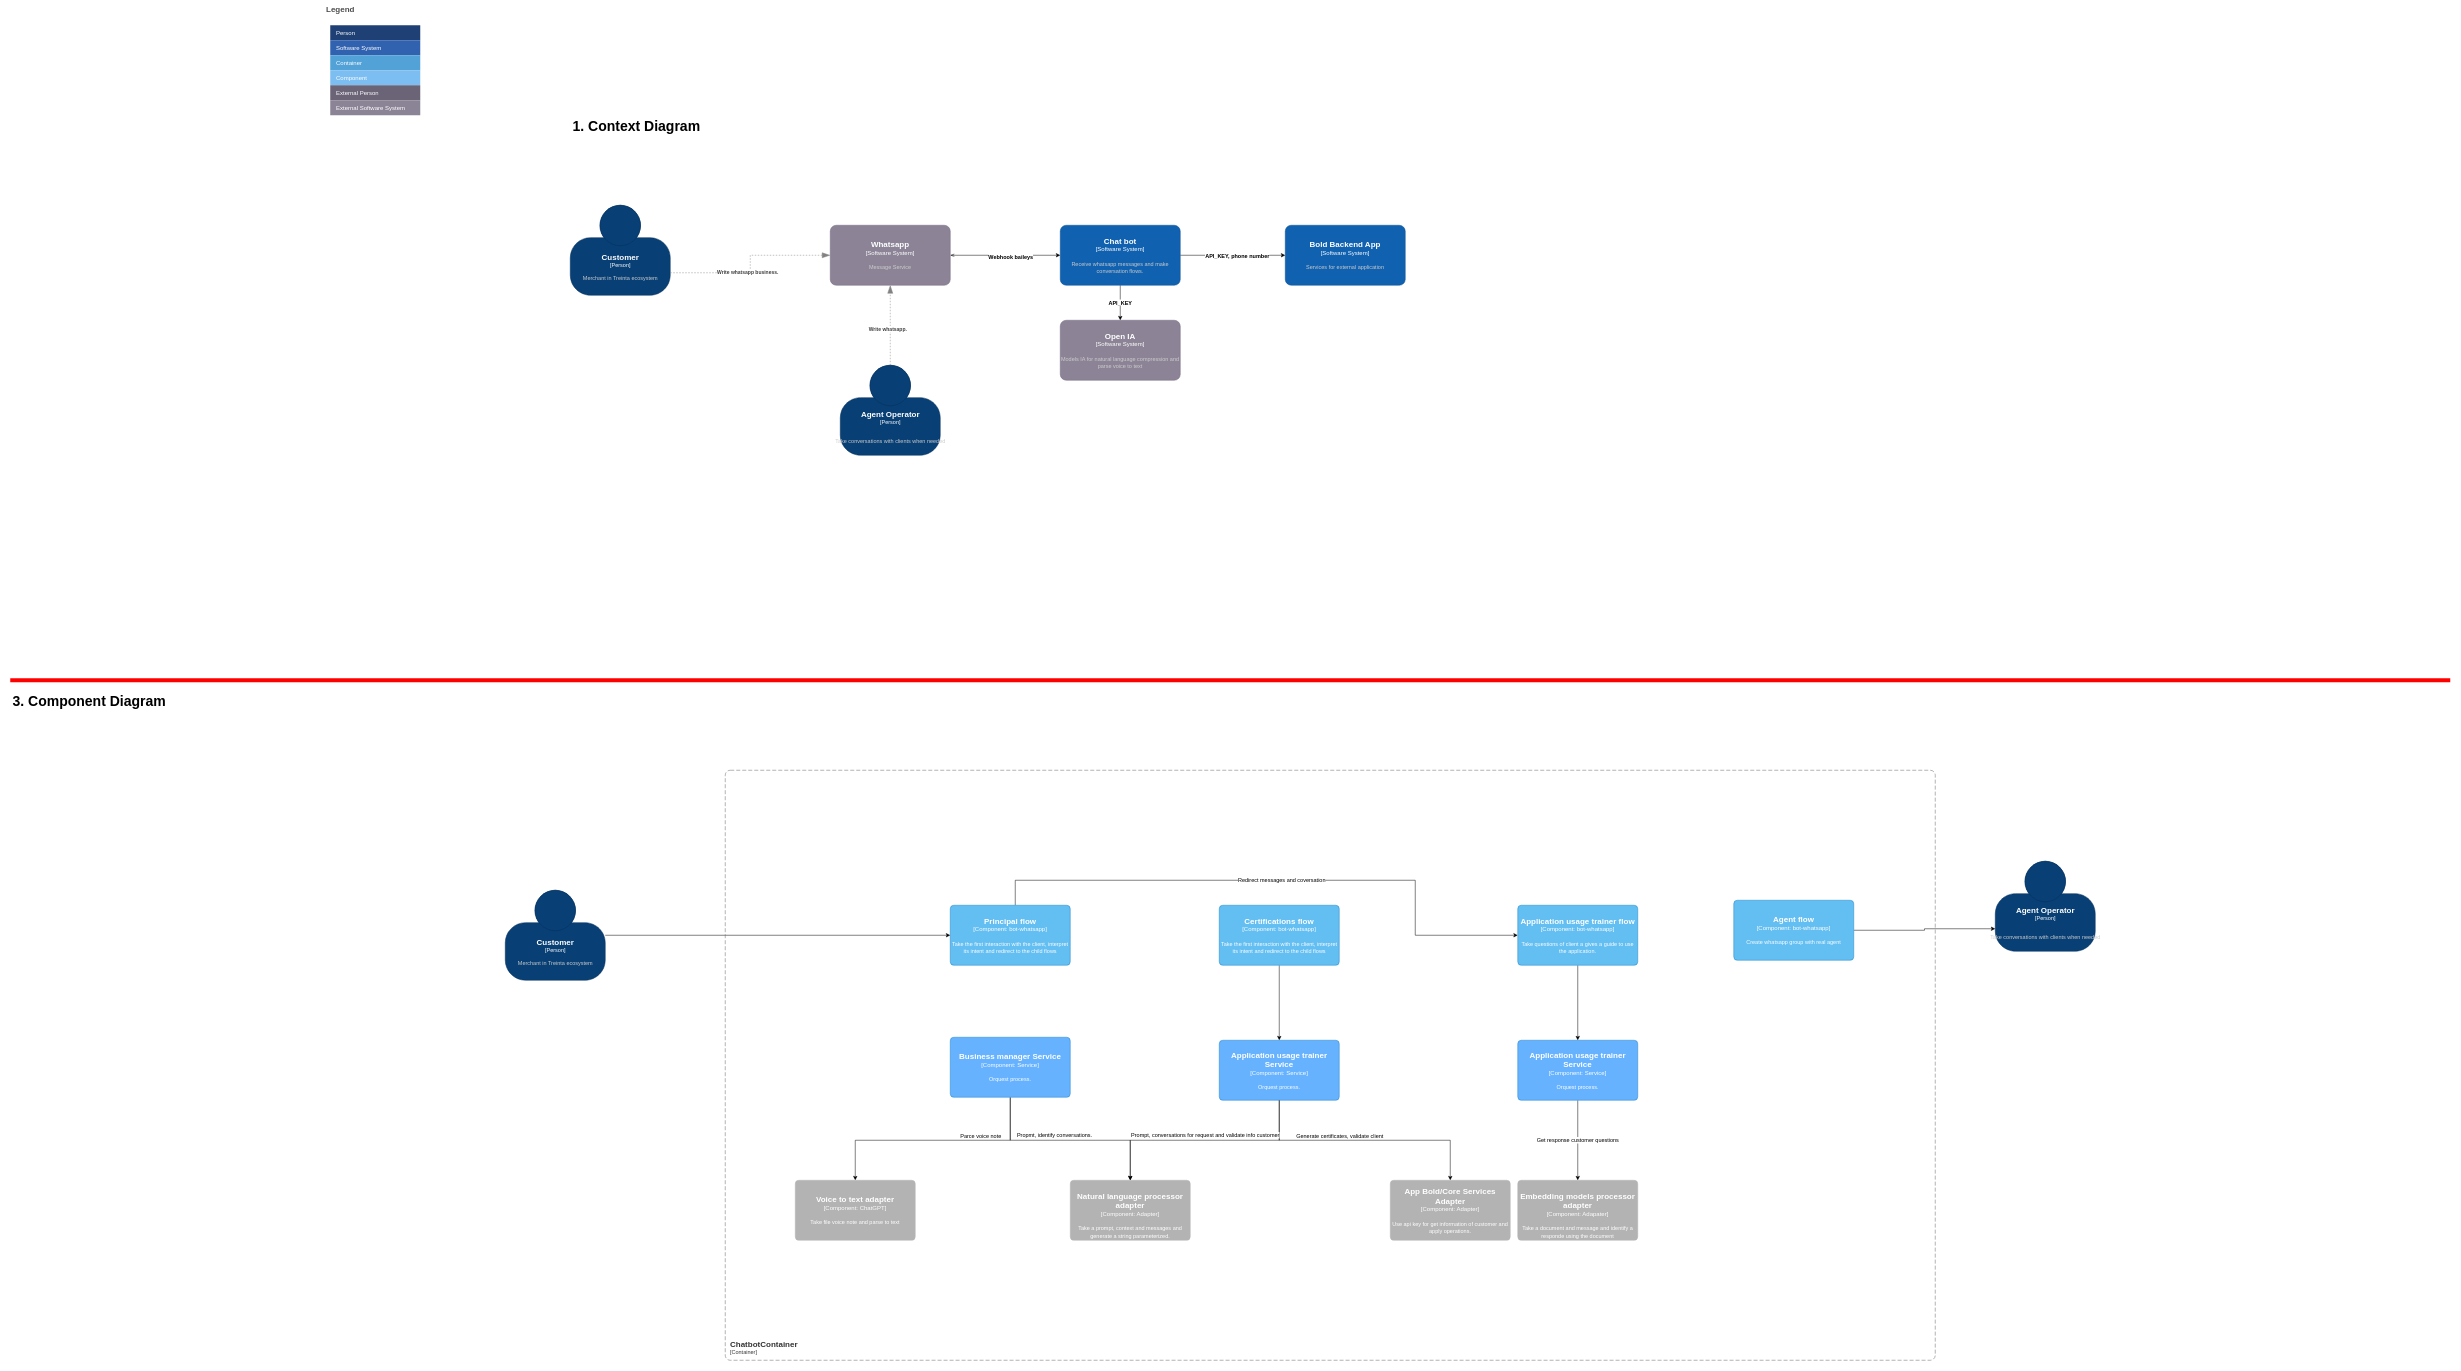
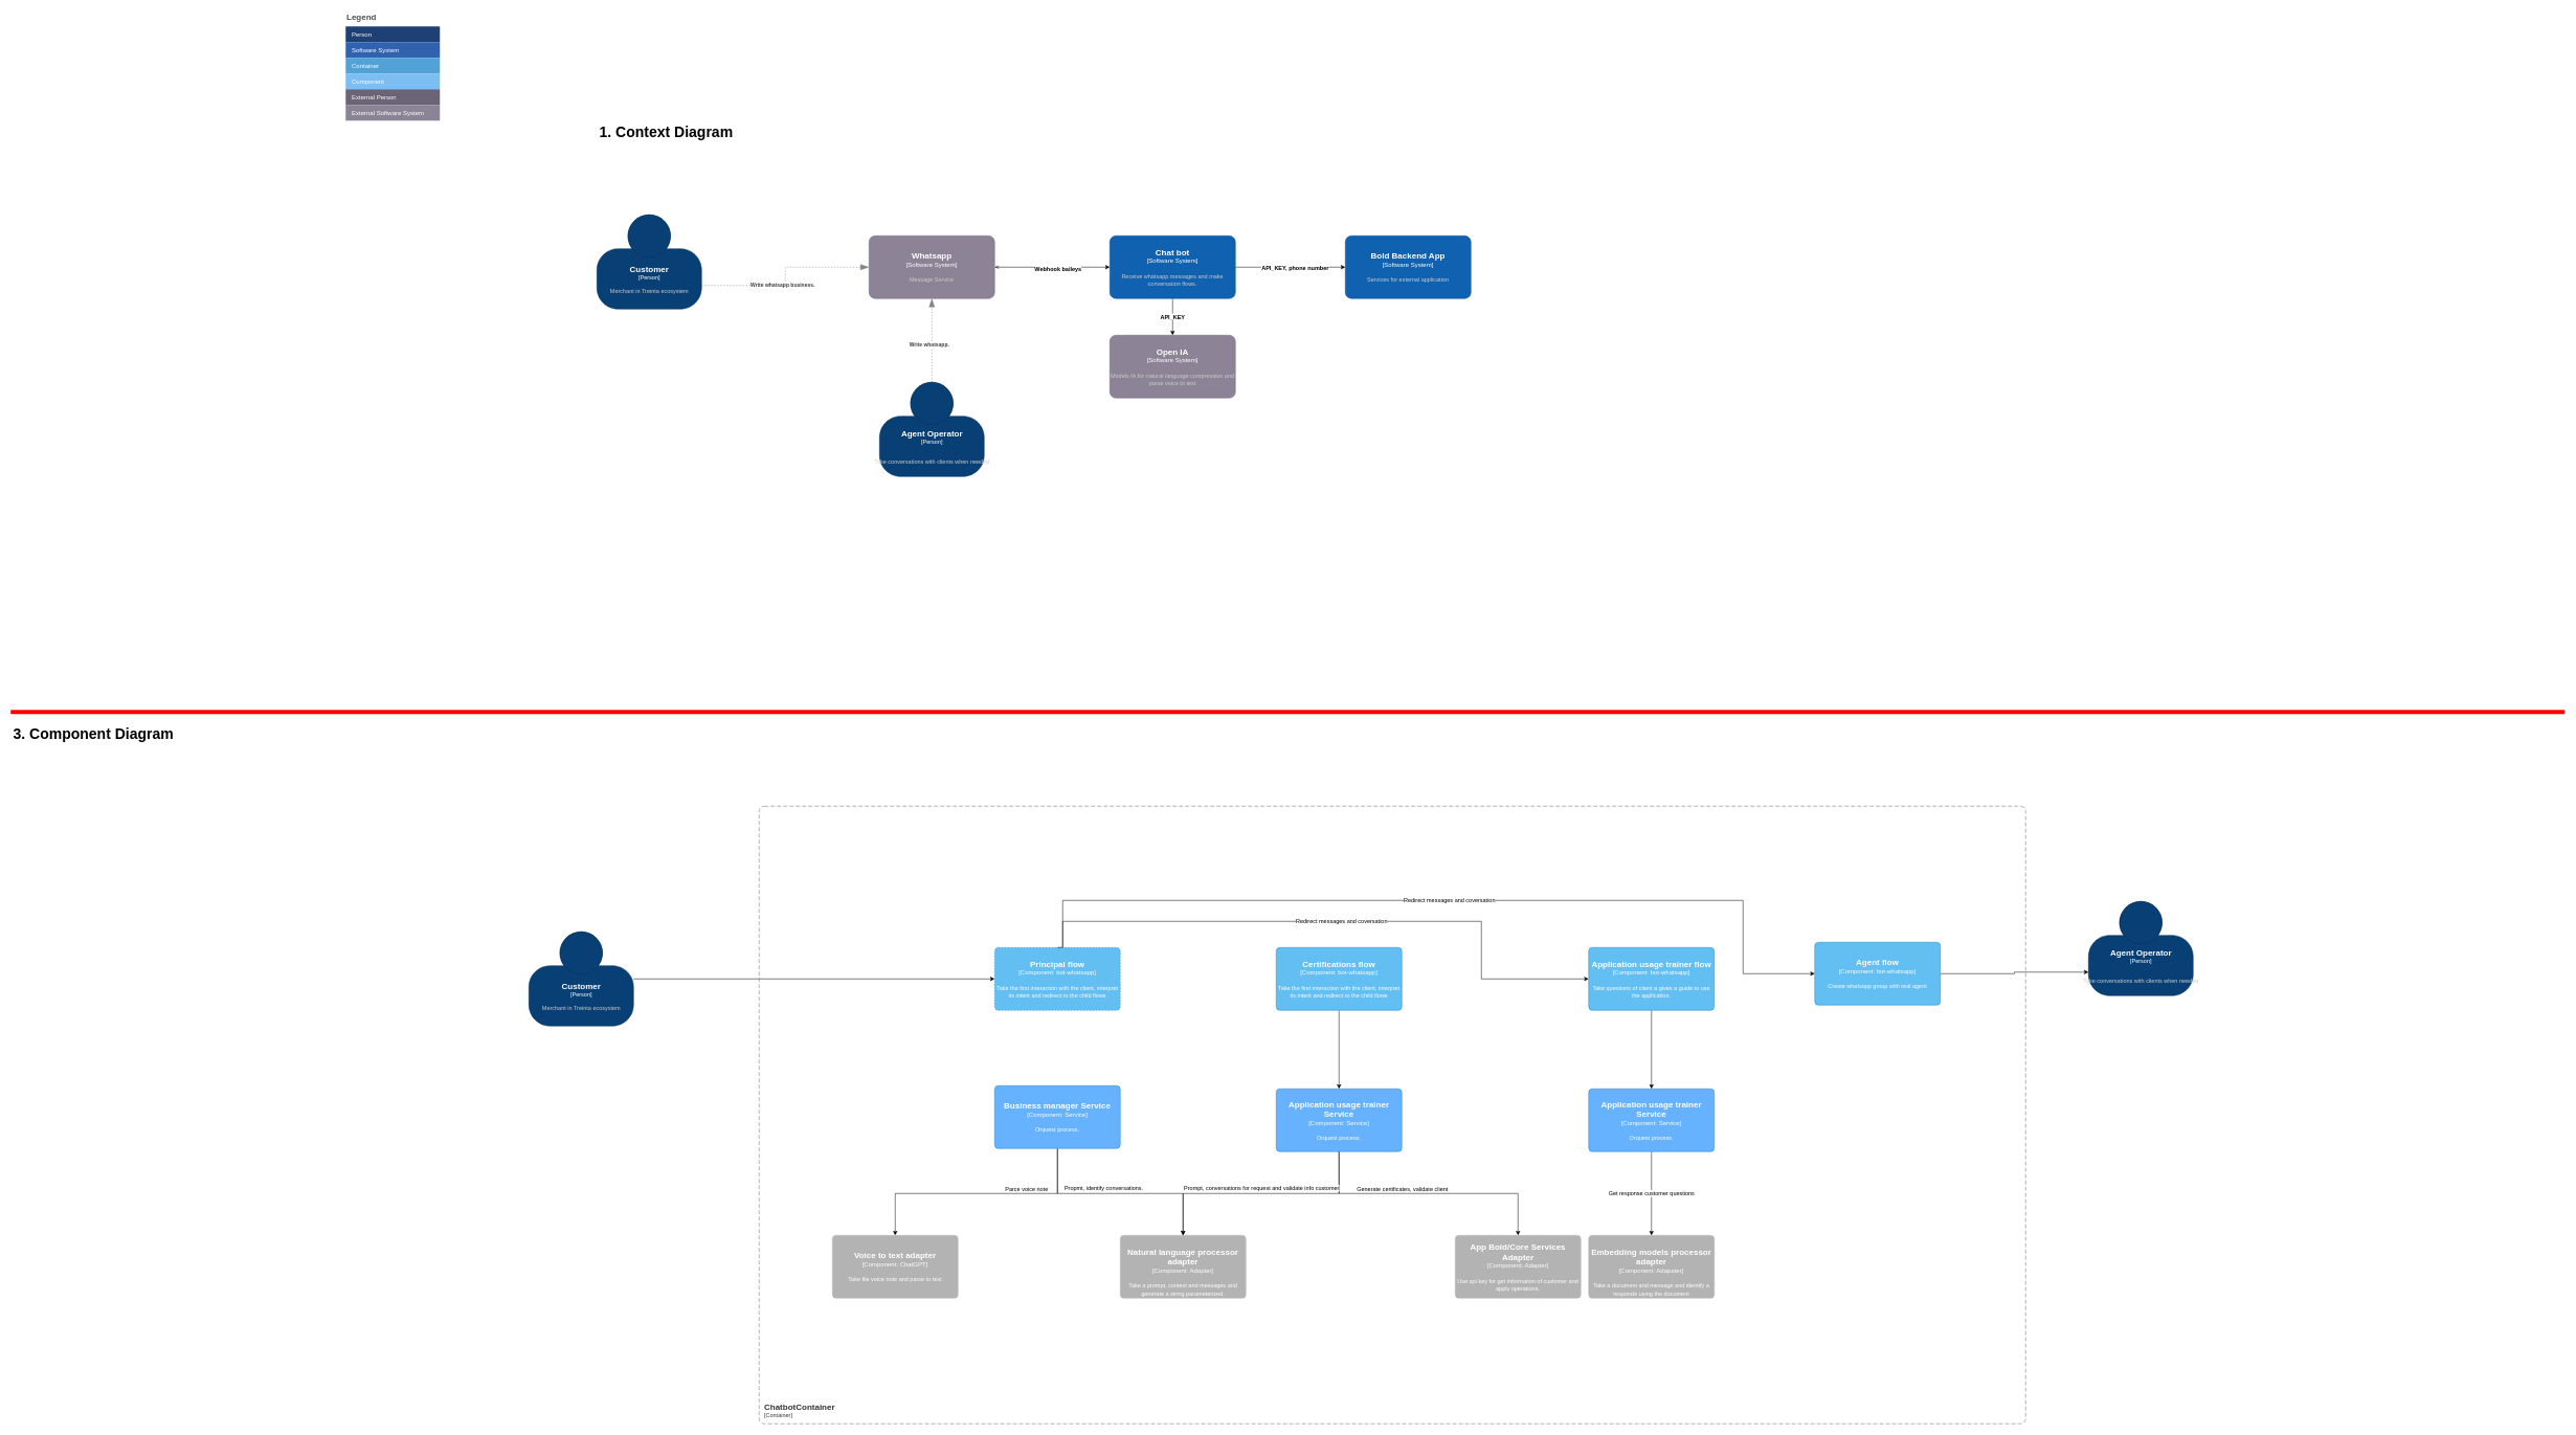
- <mxCell id="2" value="Legend" style="align=left;fontSize=16;fontStyle=1;strokeColor=none;fillColor=none;fontColor=#4D4D4D;spacingTop=-8;resizable=0;" vertex="1" parent="1"><mxGeometry x="650" y="5" width="180" height="30" as="geometry" /></mxCell>
+ <mxCell id="2" value="Legend" style="align=left;fontSize=16;fontStyle=1;strokeColor=none;fillColor=none;fontColor=#4D4D4D;spacingTop=-8;resizable=0;" vertex="1" parent="1"><mxGeometry x="660" y="20" width="180" height="30" as="geometry" /></mxCell>
+ <mxCell id="50" value="Redirect messages and coversation" style="edgeStyle=orthogonalEdgeStyle;rounded=0;orthogonalLoop=1;jettySize=auto;html=1;entryX=0;entryY=0.5;entryDx=0;entryDy=0;entryPerimeter=0;exitX=0.5;exitY=0;exitDx=0;exitDy=0;exitPerimeter=0;" edge="1" parent="1" source="30" target="49"><mxGeometry relative="1" as="geometry"><mxPoint x="2880" y="1880" as="targetPoint" /><mxPoint x="2030" y="1820" as="sourcePoint" /><Array as="points"><mxPoint x="2030" y="1810" /><mxPoint x="2030" y="1720" /><mxPoint x="3330" y="1720" /><mxPoint x="3330" y="1860" /></Array></mxGeometry></mxCell>
- <mxCell id="30" value="&lt;font style=&quot;font-size: 16px&quot;&gt;&lt;b&gt;Principal flow&lt;/b&gt;&lt;/font&gt;&lt;div&gt;[Component: bot-whatsapp]&lt;/div&gt;&lt;br&gt;&lt;div&gt;&lt;font style=&quot;font-size: 11px&quot;&gt;Take the first interaction with the client, interpret its intent and redirect to the child flows&lt;/font&gt;&lt;/div&gt;" style="rounded=1;whiteSpace=wrap;html=1;labelBackgroundColor=none;fillColor=#63BEF2;fontColor=#ffffff;align=center;arcSize=6;strokeColor=#2086C9;metaEdit=1;resizable=0;points=[[0.25,0,0],[0.5,0,0],[0.75,0,0],[1,0.25,0],[1,0.5,0],[1,0.75,0],[0.75,1,0],[0.5,1,0],[0.25,1,0],[0,0.75,0],[0,0.5,0],[0,0.25,0]];" vertex="1" parent="1"><mxGeometry x="1900" y="1810" width="240" height="120" as="geometry" /></mxCell>
+ <mxCell id="30" value="&lt;font style=&quot;font-size: 16px&quot;&gt;&lt;b&gt;Principal flow&lt;/b&gt;&lt;/font&gt;&lt;div&gt;[Component: bot-whatsapp]&lt;/div&gt;&lt;br&gt;&lt;div&gt;&lt;font style=&quot;font-size: 11px&quot;&gt;Take the first interaction with the client, interpret its intent and redirect to the child flows&lt;/font&gt;&lt;/div&gt;" style="rounded=1;whiteSpace=wrap;html=1;labelBackgroundColor=none;fillColor=#63BEF2;fontColor=#ffffff;align=center;arcSize=6;strokeColor=#2086C9;metaEdit=1;resizable=0;points=[[0.25,0,0],[0.5,0,0],[0.75,0,0],[1,0.25,0],[1,0.5,0],[1,0.75,0],[0.75,1,0],[0.5,1,0],[0.25,1,0],[0,0.75,0],[0,0.5,0],[0,0.25,0]];dashed=1;" vertex="1" parent="1"><mxGeometry x="1900" y="1810" width="240" height="120" as="geometry" /></mxCell>
